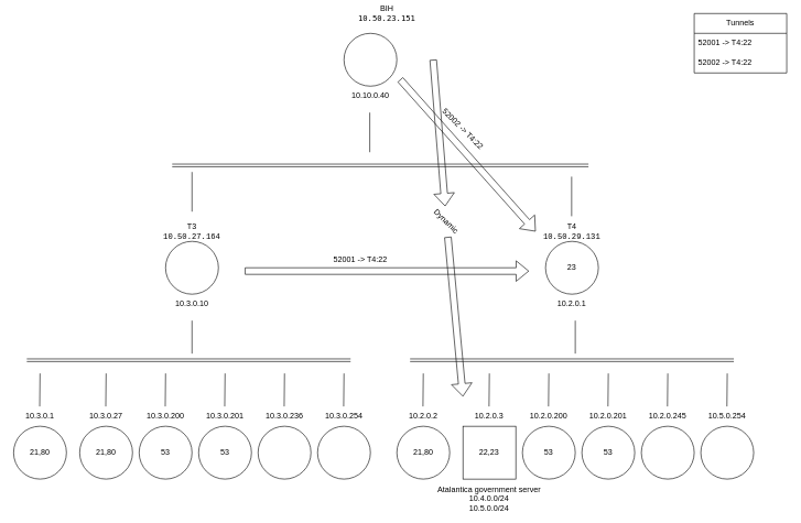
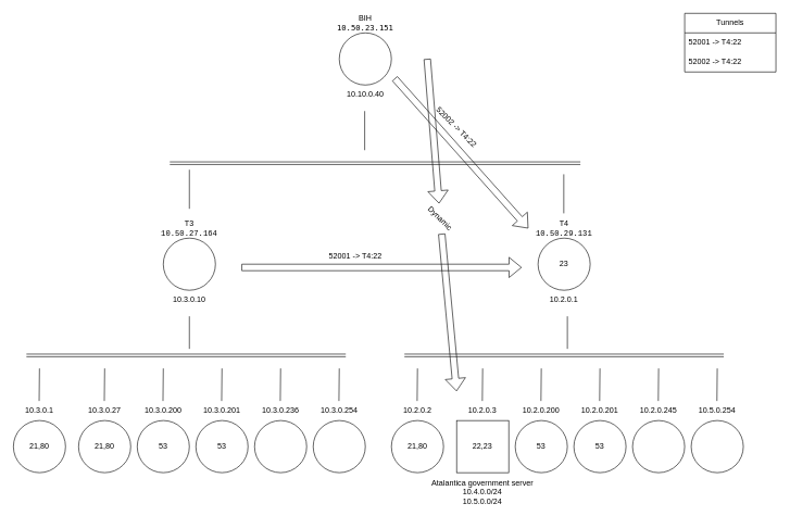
- <mxCell id="4" value="&lt;div&gt;BIH&lt;/div&gt;&lt;div&gt;&lt;code&gt;&lt;code&gt;&lt;code&gt;10.50.23.151&lt;/code&gt;&lt;/code&gt;&lt;/code&gt;&lt;/div&gt;" style="text;html=1;align=center;verticalAlign=middle;whiteSpace=wrap;rounded=0;" vertex="1" parent="1"><mxGeometry x="555" y="5" width="60" height="30" as="geometry" /></mxCell>
+ <mxCell id="4" value="&lt;div&gt;BIH&lt;/div&gt;&lt;div&gt;&lt;code&gt;&lt;code&gt;&lt;code&gt;10.50.23.151&lt;/code&gt;&lt;/code&gt;&lt;/code&gt;&lt;/div&gt;" style="text;html=1;align=center;verticalAlign=middle;whiteSpace=wrap;rounded=0;" vertex="1" parent="1"><mxGeometry x="530" y="20" width="60" height="30" as="geometry" /></mxCell>
